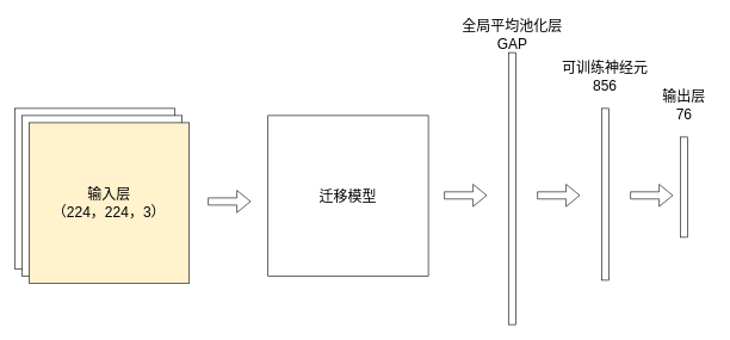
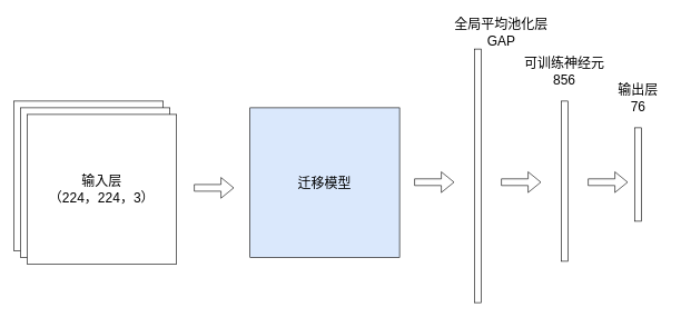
- <mxCell id="10" value="&lt;div&gt;&lt;br&gt;&lt;/div&gt;全局平均池化层GAP" style="text;html=1;align=center;verticalAlign=middle;whiteSpace=wrap;rounded=0;fontSize=20;" parent="1" vertex="1"><mxGeometry x="642.5" y="20" width="145" height="30" as="geometry" /></mxCell>
+ <mxCell id="10" value="&lt;div&gt;&lt;br&gt;&lt;/div&gt;全局平均池化层GAP" style="text;html=1;align=center;verticalAlign=middle;whiteSpace=wrap;rounded=0;fontSize=20;" parent="1" vertex="1"><mxGeometry x="677.5" y="20" width="145" height="30" as="geometry" /></mxCell>
- <mxCell id="5" value="迁移模型" style="rounded=0;whiteSpace=wrap;html=1;fontSize=20;" parent="1" vertex="1"><mxGeometry x="374" y="160" width="224" height="224" as="geometry" /></mxCell>
+ <mxCell id="5" value="迁移模型" style="rounded=0;whiteSpace=wrap;html=1;fontSize=20;fillColor=#dae8fc;" parent="1" vertex="1"><mxGeometry x="374" y="160" width="224" height="224" as="geometry" /></mxCell>
- <mxCell id="4" value="输入层&lt;div&gt;（224，224，3）&lt;/div&gt;" style="rounded=0;whiteSpace=wrap;html=1;fontSize=20;fillColor=#fff2cc;" parent="1" vertex="1"><mxGeometry x="40" y="170" width="224" height="224" as="geometry" /></mxCell>
+ <mxCell id="4" value="输入层&lt;div&gt;（224，224，3）&lt;/div&gt;" style="rounded=0;whiteSpace=wrap;html=1;fontSize=20;" parent="1" vertex="1"><mxGeometry x="40" y="170" width="224" height="224" as="geometry" /></mxCell>
